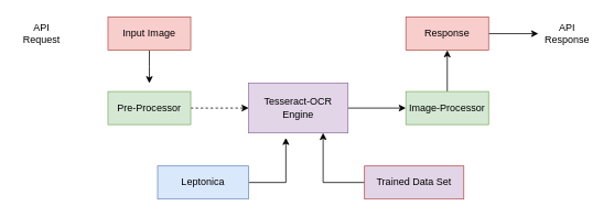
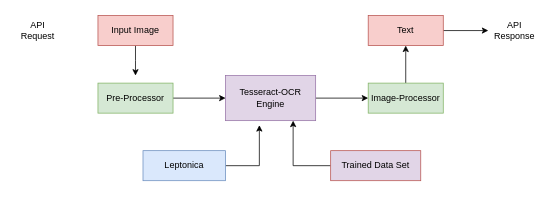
- <mxCell id="16" value="Response" style="rounded=0;whiteSpace=wrap;html=1;fillColor=#f8cecc;strokeColor=#b85450;" vertex="1" parent="1"><mxGeometry x="490" y="20" width="100" height="40" as="geometry" /></mxCell>
+ <mxCell id="16" value="Text" style="rounded=0;whiteSpace=wrap;html=1;fillColor=#f8cecc;strokeColor=#b85450;" vertex="1" parent="1"><mxGeometry x="490" y="20" width="100" height="40" as="geometry" /></mxCell>
- <mxCell id="6" style="edgeStyle=orthogonalEdgeStyle;rounded=0;orthogonalLoop=1;jettySize=auto;html=1;entryX=0;entryY=0.5;entryDx=0;entryDy=0;dashed=1;" edge="1" parent="1" source="7" target="3"><mxGeometry relative="1" as="geometry" /></mxCell>
+ <mxCell id="6" style="edgeStyle=orthogonalEdgeStyle;rounded=0;orthogonalLoop=1;jettySize=auto;html=1;entryX=0;entryY=0.5;entryDx=0;entryDy=0;" edge="1" parent="1" source="7" target="3"><mxGeometry relative="1" as="geometry" /></mxCell>
